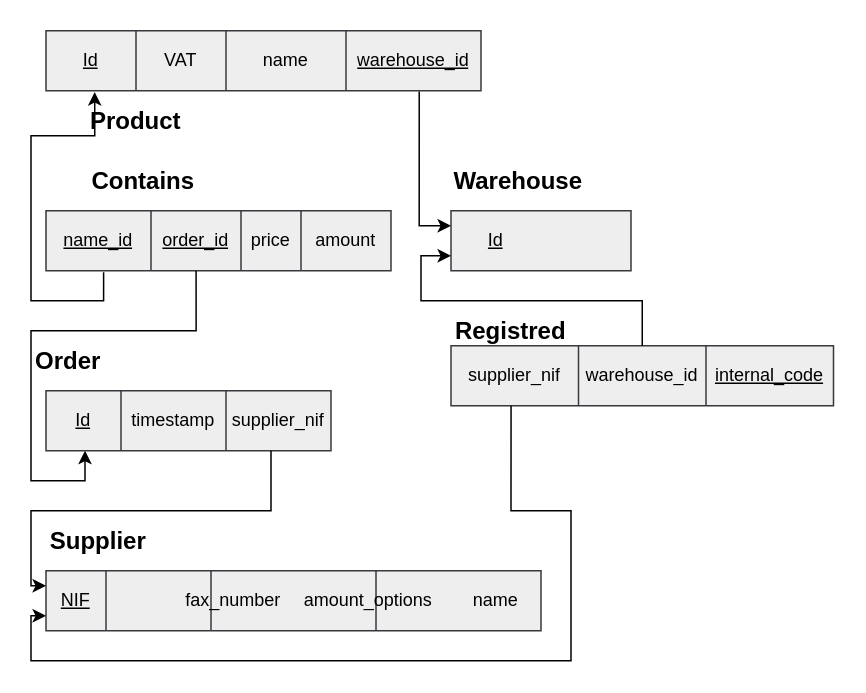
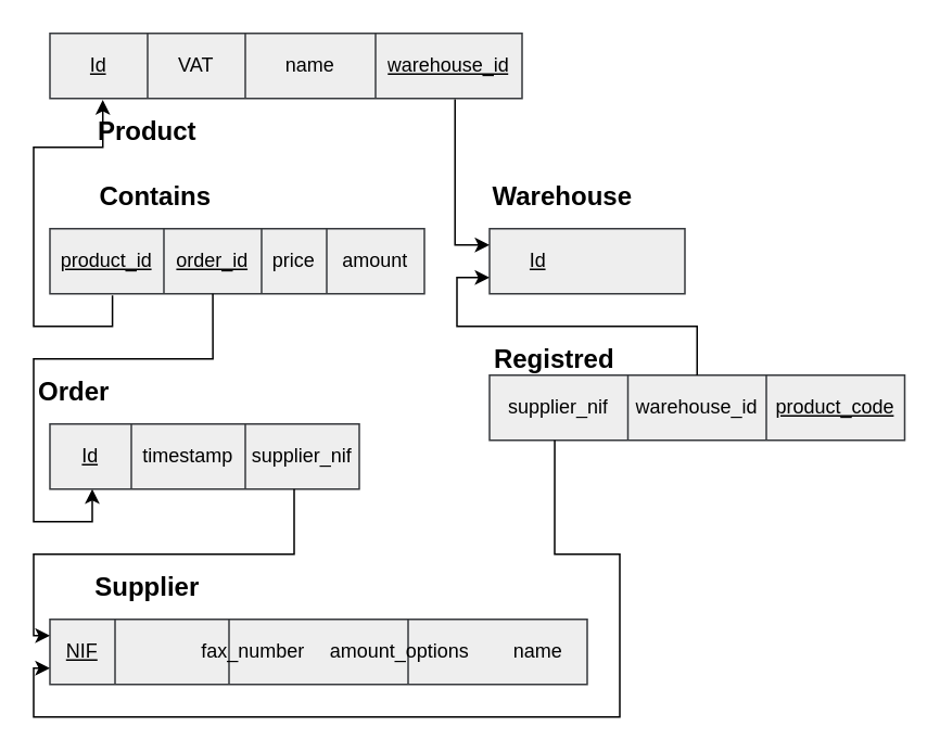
- <mxCell id="22" value="&lt;u&gt;name_id&lt;/u&gt;" style="shape=partialRectangle;html=1;whiteSpace=wrap;connectable=0;fillColor=none;top=0;left=0;bottom=0;right=0;overflow=hidden;" parent="21" vertex="1"><mxGeometry width="70" height="40" as="geometry" /></mxCell>
+ <mxCell id="22" value="&lt;u&gt;product_id&lt;/u&gt;" style="shape=partialRectangle;html=1;whiteSpace=wrap;connectable=0;fillColor=none;top=0;left=0;bottom=0;right=0;overflow=hidden;" parent="21" vertex="1"><mxGeometry width="70" height="40" as="geometry" /></mxCell>
- <mxCell id="38" value="&lt;u&gt;internal_code&lt;/u&gt;" style="shape=partialRectangle;html=1;whiteSpace=wrap;connectable=0;fillColor=none;top=0;left=0;bottom=0;right=0;overflow=hidden;" parent="35" vertex="1"><mxGeometry x="170" width="85" height="40" as="geometry" /></mxCell>
+ <mxCell id="38" value="&lt;u&gt;product_code&lt;/u&gt;" style="shape=partialRectangle;html=1;whiteSpace=wrap;connectable=0;fillColor=none;top=0;left=0;bottom=0;right=0;overflow=hidden;" parent="35" vertex="1"><mxGeometry x="170" width="85" height="40" as="geometry" /></mxCell>
- <mxCell id="19" value="&lt;span style=&quot;font-size: 16px&quot;&gt;&lt;b&gt;Supplier&lt;/b&gt;&lt;/span&gt;" style="text;html=1;strokeColor=none;fillColor=none;align=center;verticalAlign=middle;whiteSpace=wrap;rounded=0;" parent="1" vertex="1"><mxGeometry x="30" y="350" width="70" height="20" as="geometry" /></mxCell>
+ <mxCell id="19" value="&lt;span style=&quot;font-size: 16px&quot;&gt;&lt;b&gt;Supplier&lt;/b&gt;&lt;/span&gt;" style="text;html=1;strokeColor=none;fillColor=none;align=center;verticalAlign=middle;whiteSpace=wrap;rounded=0;" parent="1" vertex="1"><mxGeometry x="55" y="350" width="70" height="20" as="geometry" /></mxCell>
